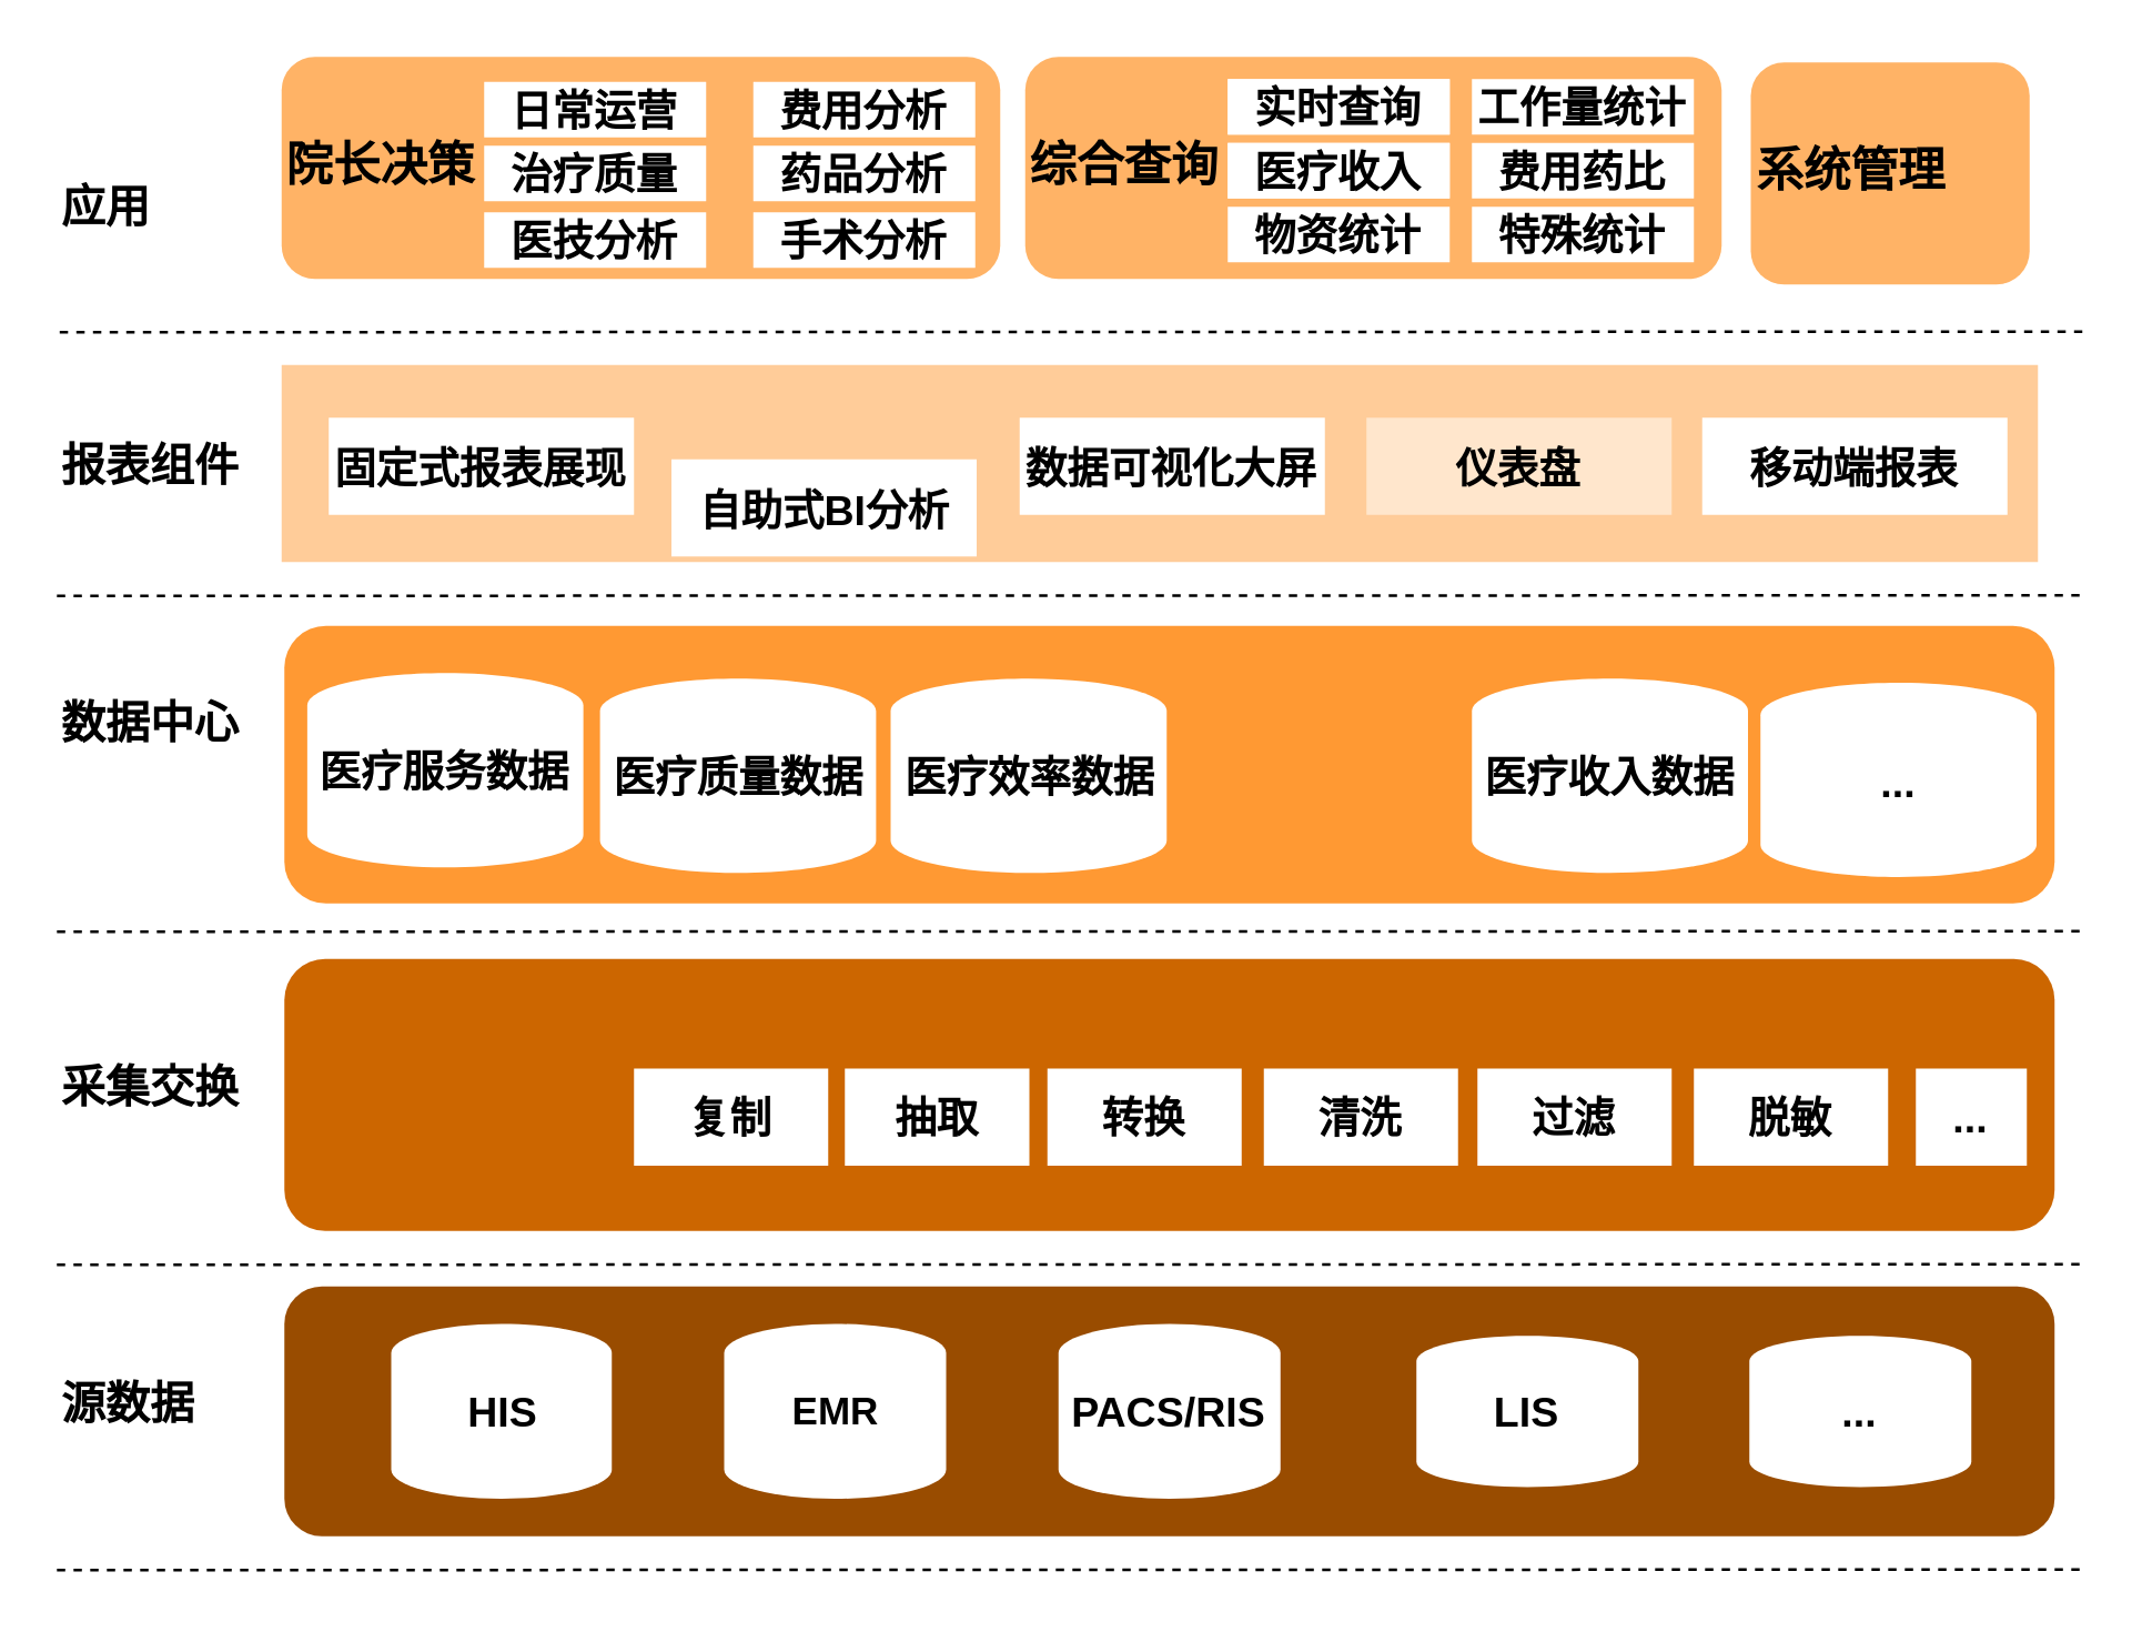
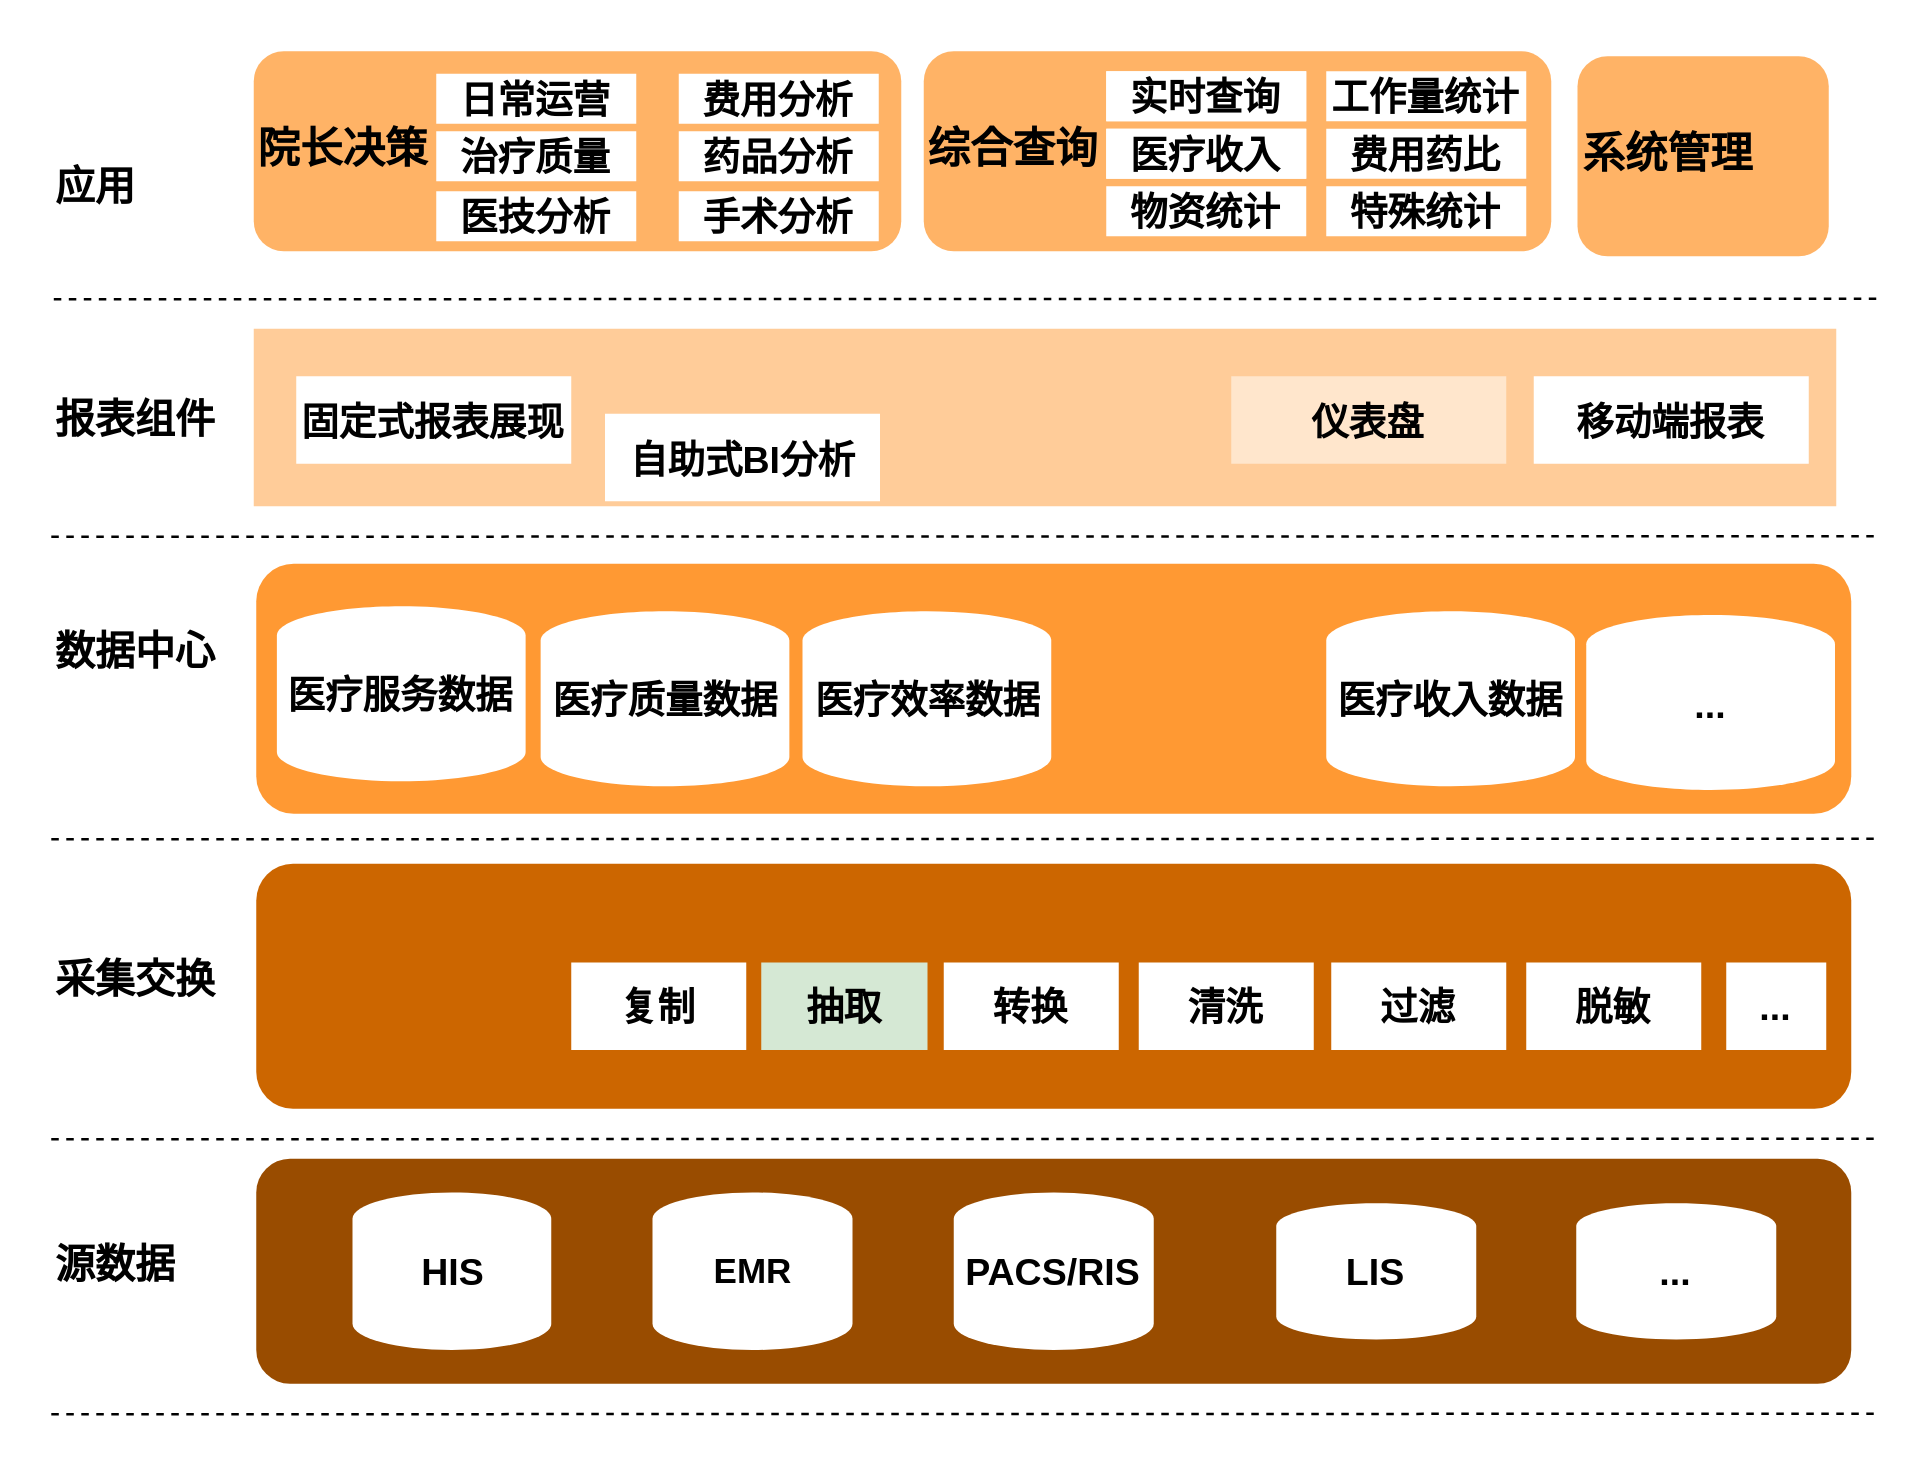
- <mxCell id="34" value="数据可视化大屏" style="rounded=0;whiteSpace=wrap;html=1;align=center;fontSize=15;fontStyle=1;strokeColor=none;" vertex="1" parent="1"><mxGeometry x="367" y="150" width="110" height="35" as="geometry" /></mxCell>
- <mxCell id="15" value="抽取" style="rounded=0;whiteSpace=wrap;html=1;align=center;fontSize=15;fontStyle=1;strokeColor=none;" vertex="1" parent="1"><mxGeometry x="304" y="384.5" width="66.5" height="35" as="geometry" /></mxCell>
+ <mxCell id="15" value="抽取" style="rounded=0;whiteSpace=wrap;html=1;align=center;fontSize=15;fontStyle=1;strokeColor=none;fillColor=#d5e8d4;" vertex="1" parent="1"><mxGeometry x="304" y="384.5" width="66.5" height="35" as="geometry" /></mxCell>
